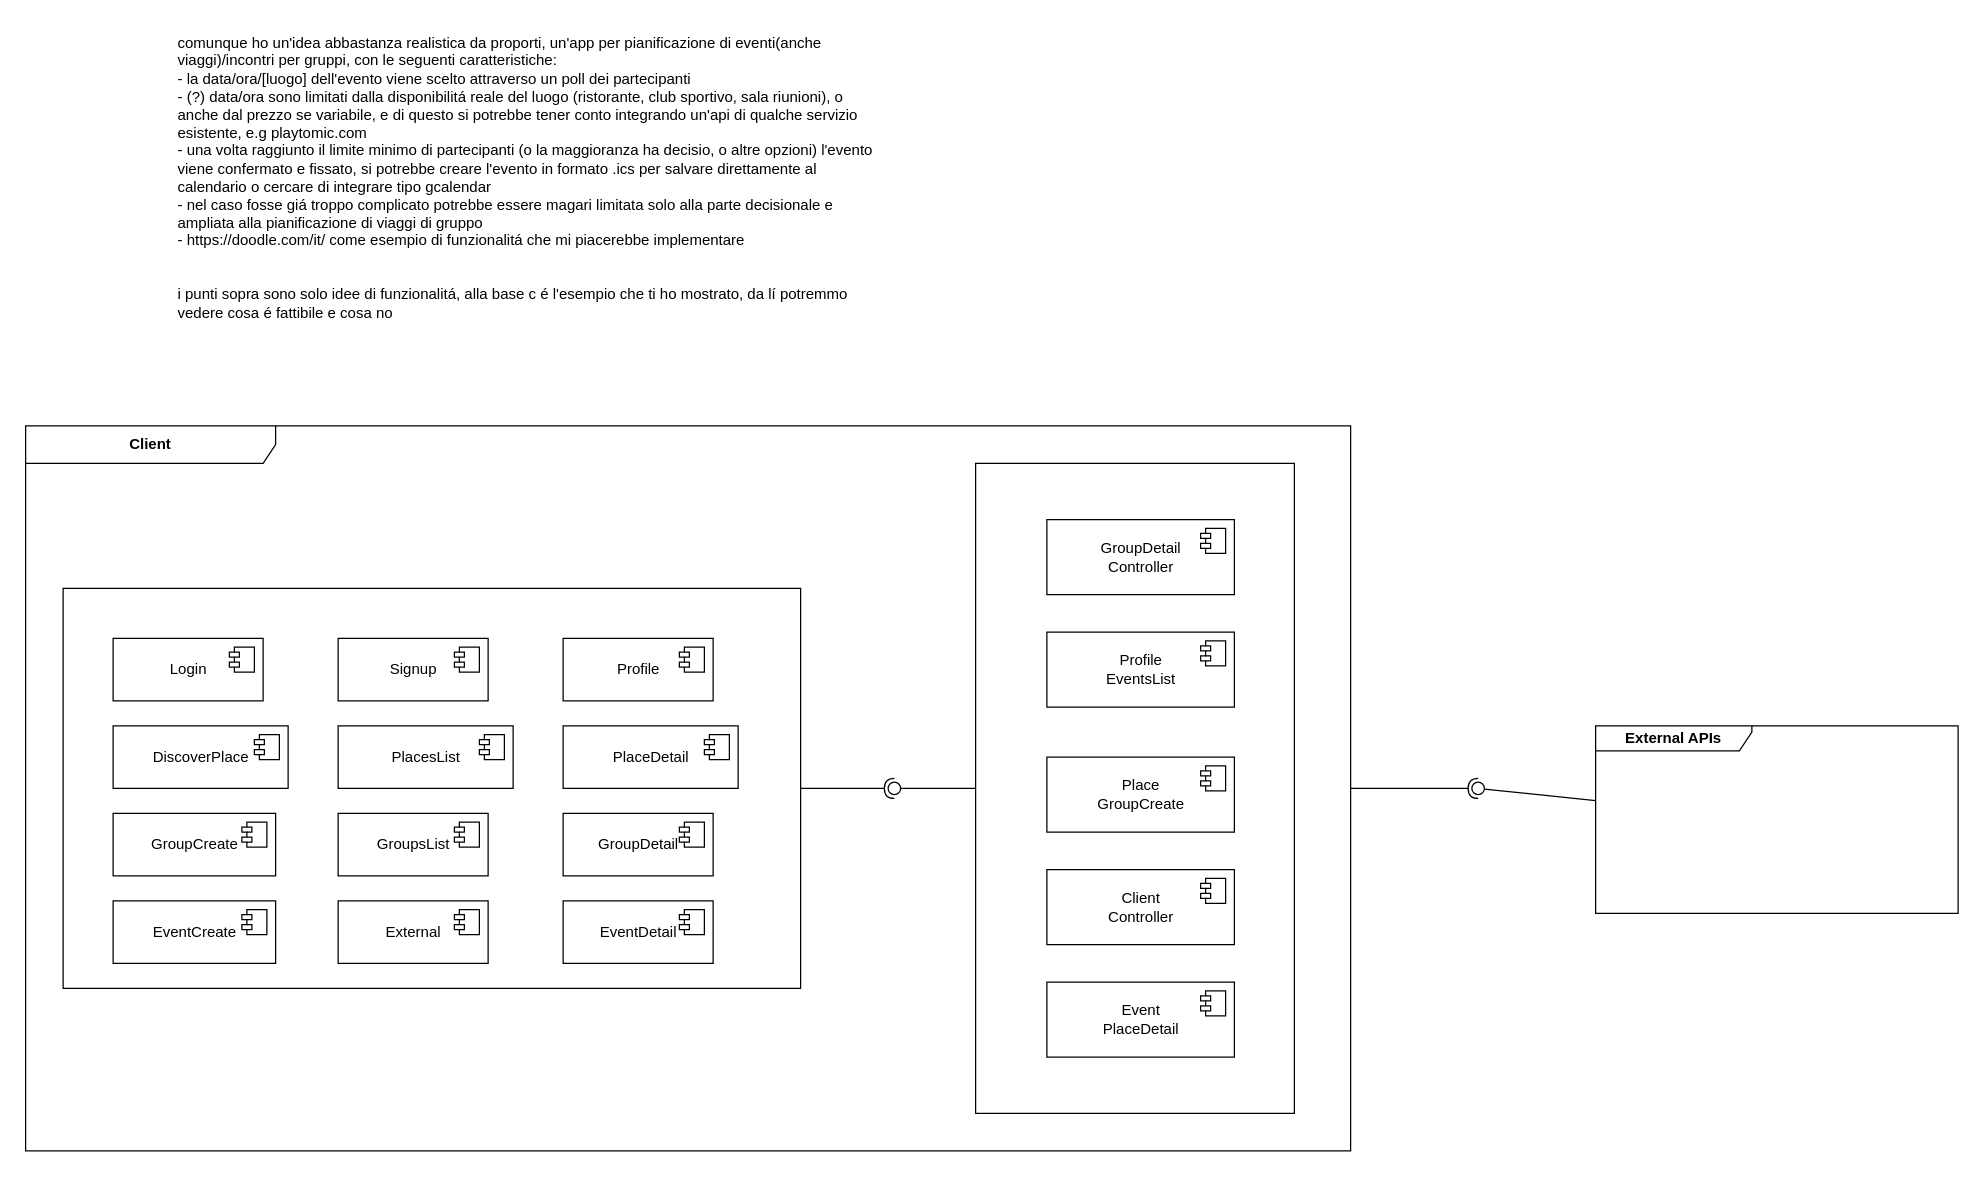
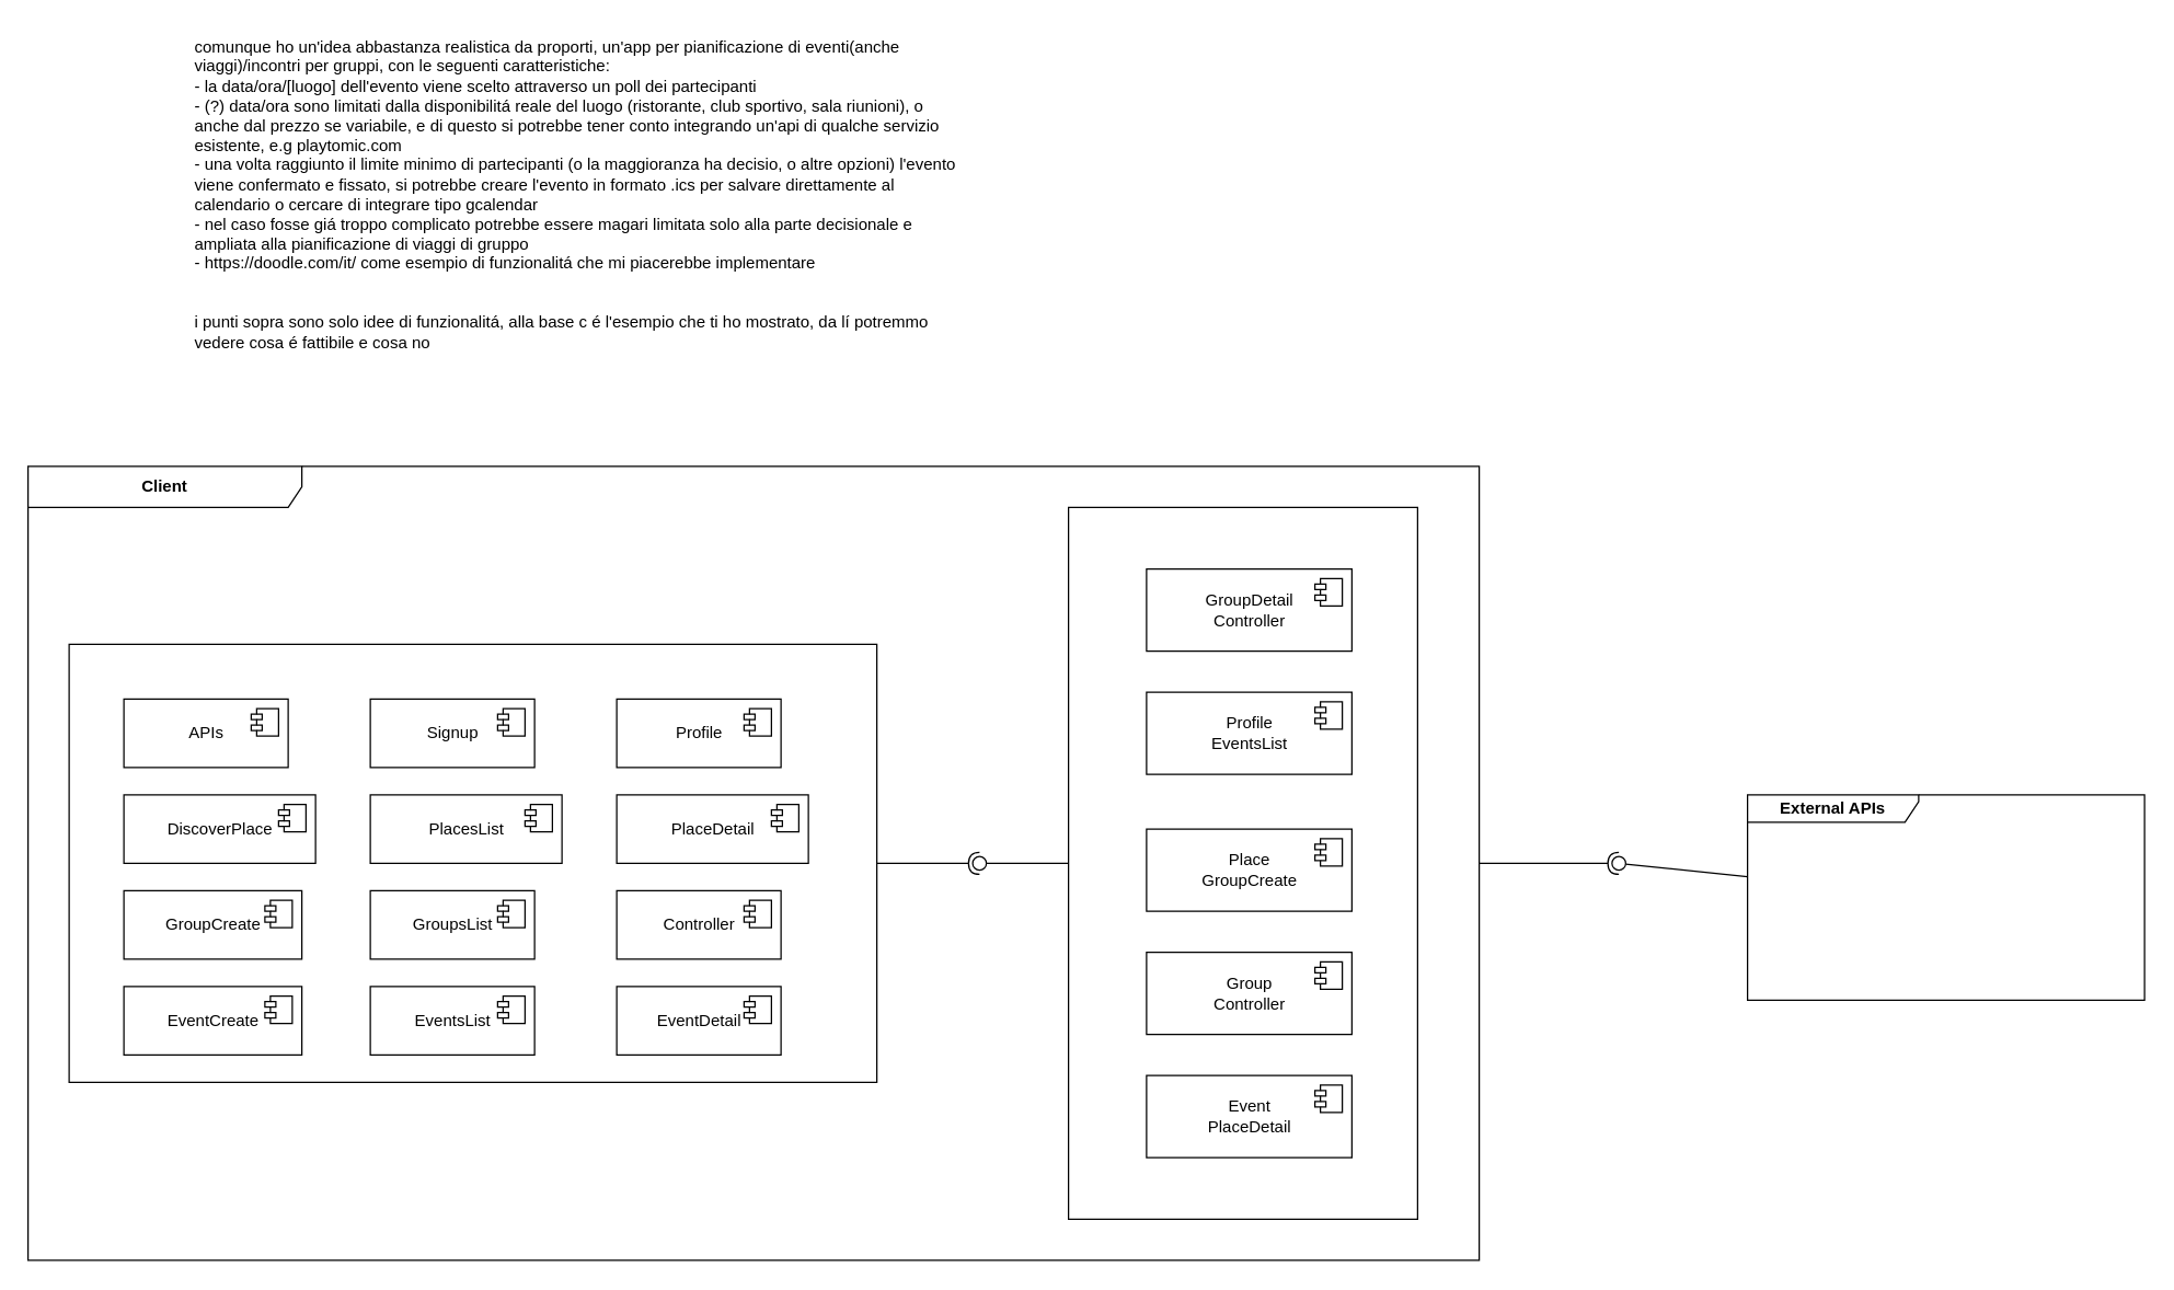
- <mxCell id="6" value="Login" style="html=1;dropTarget=0;" parent="1" vertex="1"><mxGeometry x="90" y="510" width="120" height="50" as="geometry" /></mxCell>
+ <mxCell id="6" value="APIs" style="html=1;dropTarget=0;" parent="1" vertex="1"><mxGeometry x="90" y="510" width="120" height="50" as="geometry" /></mxCell>
- <mxCell id="18" value="GroupDetail" style="html=1;dropTarget=0;" parent="1" vertex="1"><mxGeometry x="450" y="650" width="120" height="50" as="geometry" /></mxCell>
+ <mxCell id="18" value="Controller" style="html=1;dropTarget=0;" parent="1" vertex="1"><mxGeometry x="450" y="650" width="120" height="50" as="geometry" /></mxCell>
- <mxCell id="36" value="Client&lt;br&gt;Controller" style="html=1;dropTarget=0;" parent="1" vertex="1"><mxGeometry x="837" y="695" width="150" height="60" as="geometry" /></mxCell>
+ <mxCell id="36" value="Group&lt;br&gt;Controller" style="html=1;dropTarget=0;" parent="1" vertex="1"><mxGeometry x="837" y="695" width="150" height="60" as="geometry" /></mxCell>
- <mxCell id="14" value="External" style="html=1;dropTarget=0;" parent="1" vertex="1"><mxGeometry x="270" y="720" width="120" height="50" as="geometry" /></mxCell>
+ <mxCell id="14" value="EventsList" style="html=1;dropTarget=0;" parent="1" vertex="1"><mxGeometry x="270" y="720" width="120" height="50" as="geometry" /></mxCell>
